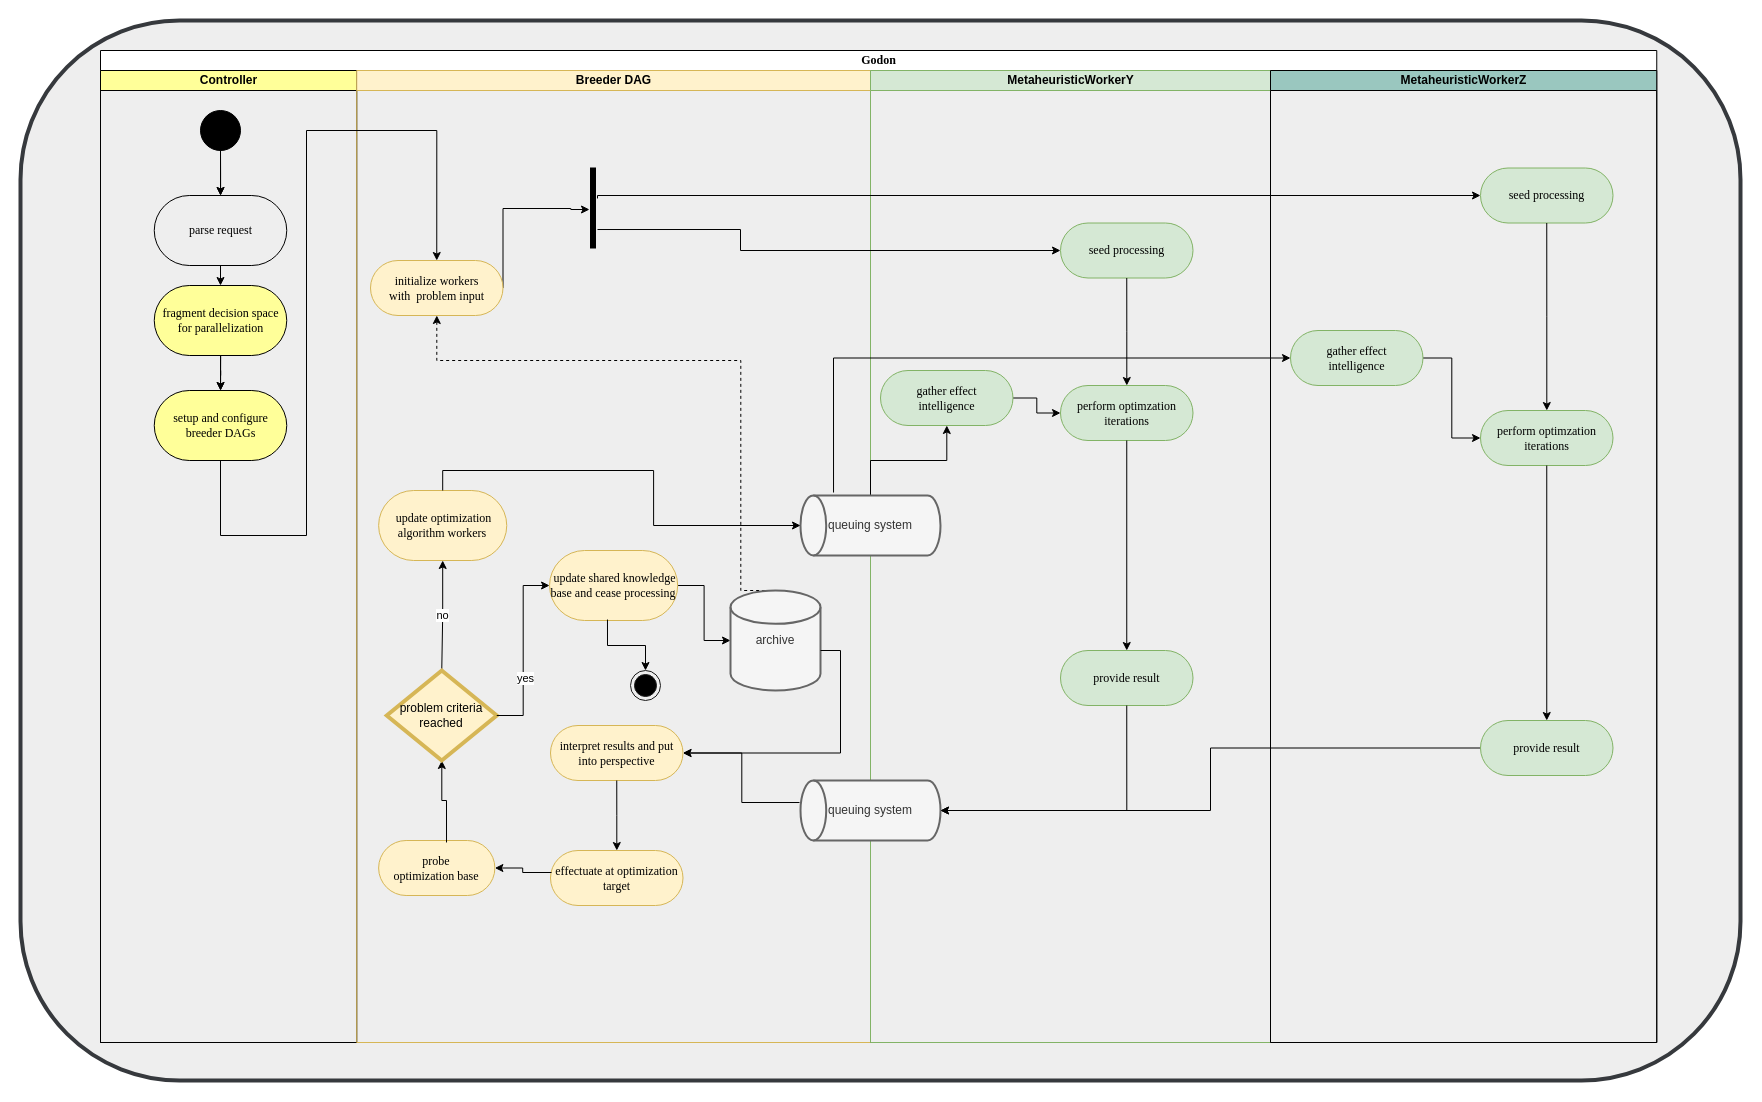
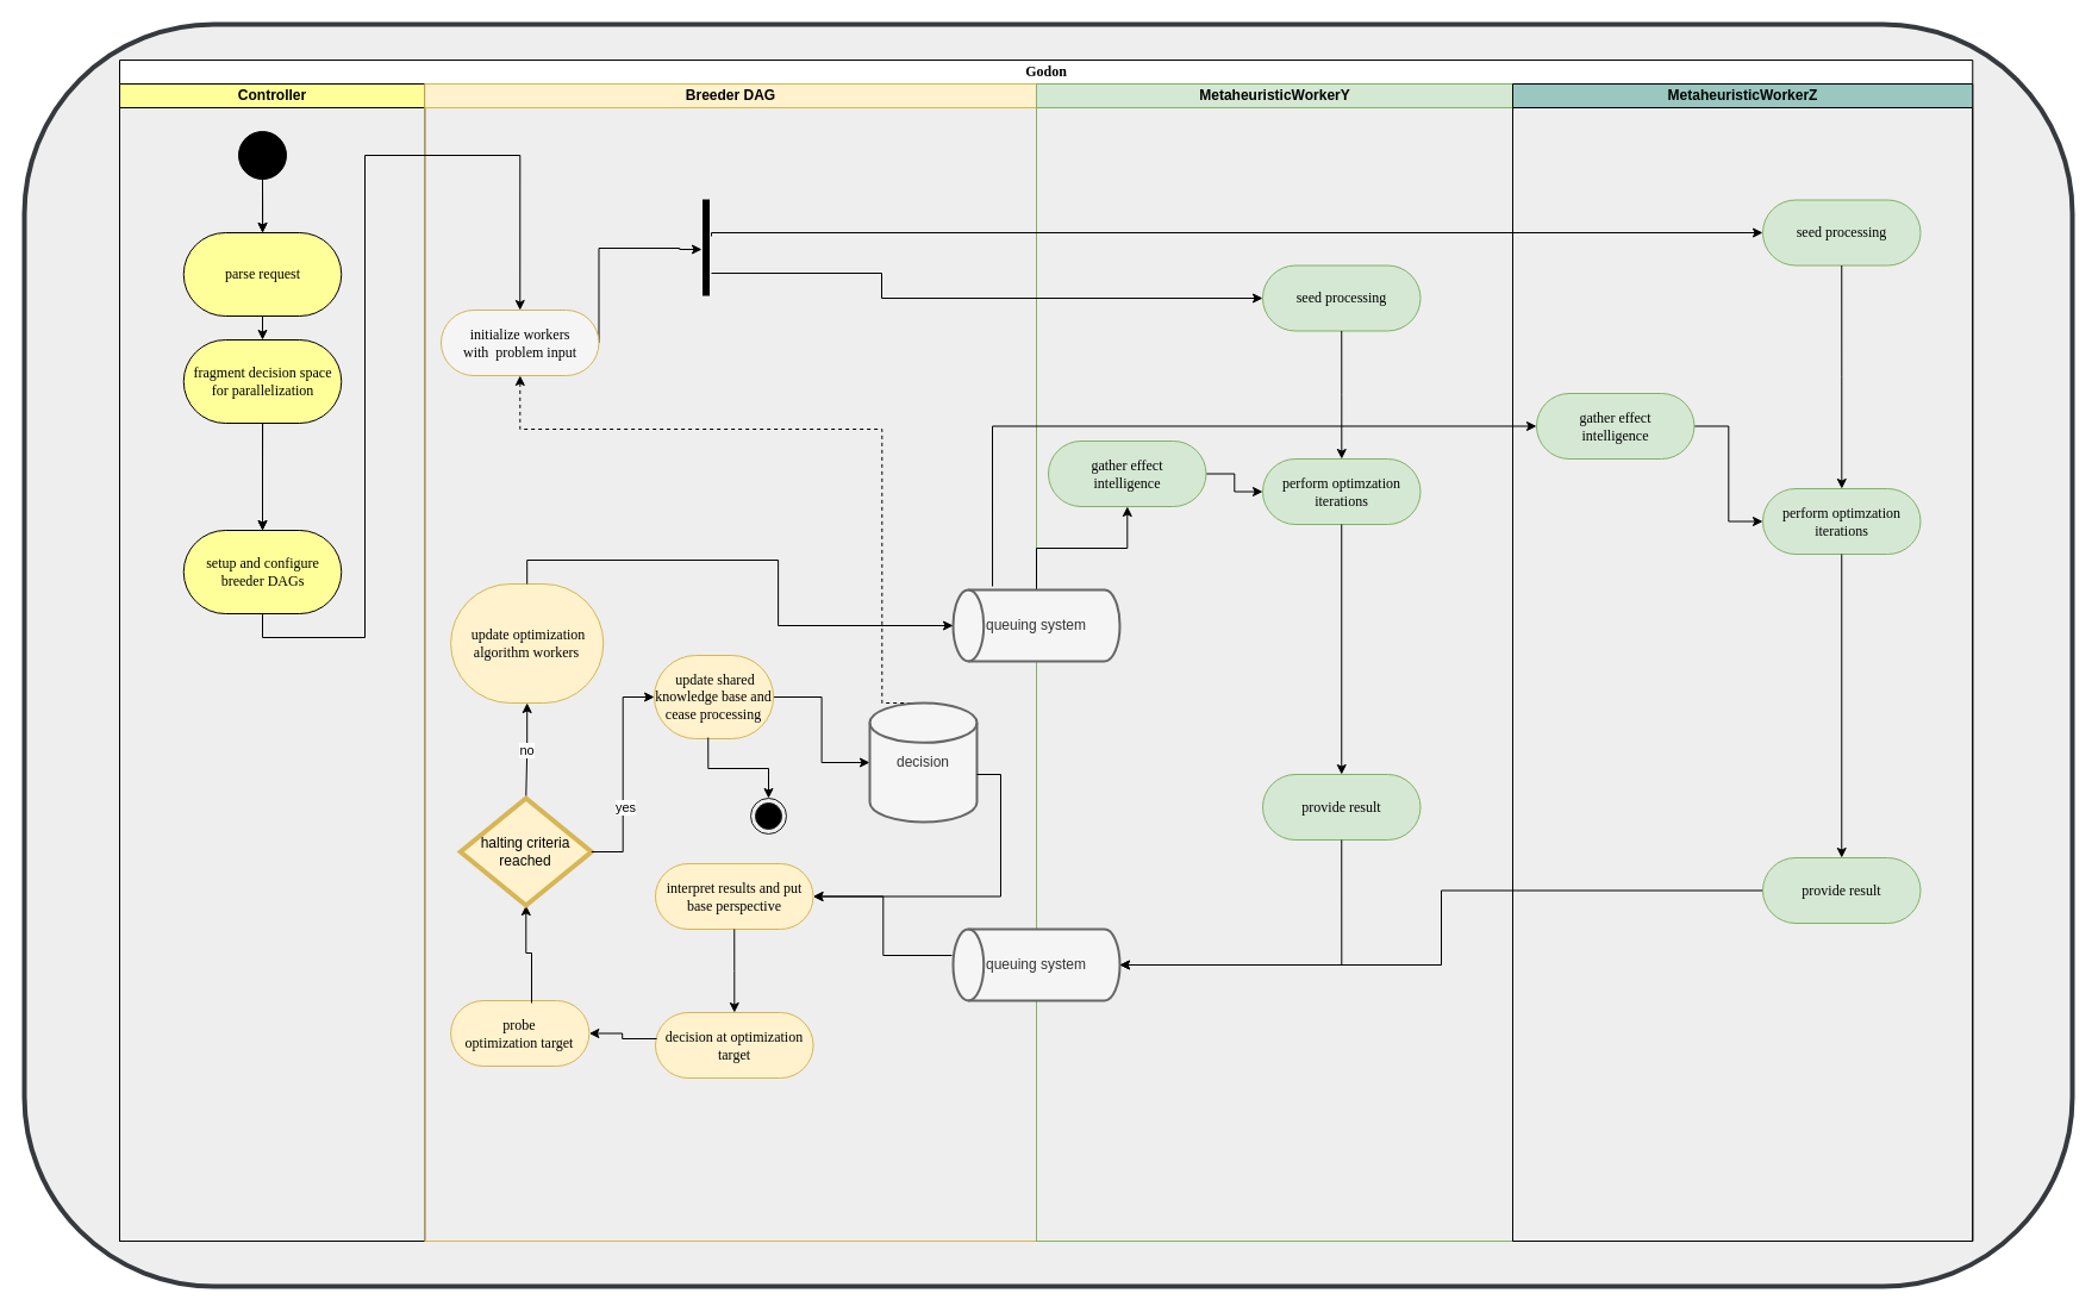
- <mxCell id="8" value="parse request" style="rounded=1;whiteSpace=wrap;html=1;shadow=0;comic=0;labelBackgroundColor=none;strokeWidth=1;fontFamily=Verdana;fontSize=12;align=center;arcSize=50;fillColor=#eeeeee;" vertex="1" parent="4"><mxGeometry x="53.75" y="125" width="132.5" height="70" as="geometry" /></mxCell>
+ <mxCell id="8" value="parse request" style="rounded=1;whiteSpace=wrap;html=1;shadow=0;comic=0;labelBackgroundColor=none;strokeWidth=1;fontFamily=Verdana;fontSize=12;align=center;arcSize=50;fillColor=#FFFF99;" vertex="1" parent="4"><mxGeometry x="53.75" y="125" width="132.5" height="70" as="geometry" /></mxCell>
- <mxCell id="17" value="&lt;div&gt;initialize workers&lt;/div&gt;&lt;div&gt;with&amp;nbsp; problem input&lt;/div&gt;" style="rounded=1;whiteSpace=wrap;html=1;shadow=0;comic=0;labelBackgroundColor=none;strokeWidth=1;fontFamily=Verdana;fontSize=12;align=center;arcSize=50;fillColor=#fff2cc;strokeColor=#d6b656;" vertex="1" parent="14"><mxGeometry x="13.75" y="190" width="132.5" height="55" as="geometry" /></mxCell>
+ <mxCell id="17" value="&lt;div&gt;initialize workers&lt;/div&gt;&lt;div&gt;with&amp;nbsp; problem input&lt;/div&gt;" style="rounded=1;whiteSpace=wrap;html=1;shadow=0;comic=0;labelBackgroundColor=none;strokeWidth=1;fontFamily=Verdana;fontSize=12;align=center;arcSize=50;fillColor=#f5f5f5;strokeColor=#d6b656;" vertex="1" parent="14"><mxGeometry x="13.75" y="190" width="132.5" height="55" as="geometry" /></mxCell>
- <mxCell id="10" value="setup and configure breeder DAGs" style="rounded=1;whiteSpace=wrap;html=1;shadow=0;comic=0;labelBackgroundColor=none;strokeWidth=1;fontFamily=Verdana;fontSize=12;align=center;arcSize=50;fillColor=#FFFF99;" parent="4" vertex="1"><mxGeometry x="53.75" y="320" width="132.5" height="70" as="geometry" /></mxCell>
+ <mxCell id="10" value="setup and configure breeder DAGs" style="rounded=1;whiteSpace=wrap;html=1;shadow=0;comic=0;labelBackgroundColor=none;strokeWidth=1;fontFamily=Verdana;fontSize=12;align=center;arcSize=50;fillColor=#FFFF99;" parent="4" vertex="1"><mxGeometry x="53.75" y="375" width="132.5" height="70" as="geometry" /></mxCell>
- <mxCell id="25" value="&amp;nbsp;update optimization algorithm workers" style="rounded=1;whiteSpace=wrap;html=1;shadow=0;comic=0;labelBackgroundColor=none;strokeWidth=1;fontFamily=Verdana;fontSize=12;align=center;arcSize=50;fillColor=#fff2cc;strokeColor=#d6b656;" vertex="1" parent="14"><mxGeometry x="21.88" y="420" width="128.12" height="70" as="geometry" /></mxCell>
+ <mxCell id="25" value="&amp;nbsp;update optimization algorithm workers" style="rounded=1;whiteSpace=wrap;html=1;shadow=0;comic=0;labelBackgroundColor=none;strokeWidth=1;fontFamily=Verdana;fontSize=12;align=center;arcSize=50;fillColor=#fff2cc;strokeColor=#d6b656;" vertex="1" parent="14"><mxGeometry x="21.88" y="420" width="128.12" height="100" as="geometry" /></mxCell>
- <mxCell id="33" value="&amp;nbsp;update shared knowledge base and cease processing" style="rounded=1;whiteSpace=wrap;html=1;shadow=0;comic=0;labelBackgroundColor=none;strokeWidth=1;fontFamily=Verdana;fontSize=12;align=center;arcSize=50;fillColor=#fff2cc;strokeColor=#d6b656;" vertex="1" parent="14"><mxGeometry x="192.81" y="480" width="128.12" height="70" as="geometry" /></mxCell>
+ <mxCell id="33" value="&amp;nbsp;update shared knowledge base and cease processing" style="rounded=1;whiteSpace=wrap;html=1;shadow=0;comic=0;labelBackgroundColor=none;strokeWidth=1;fontFamily=Verdana;fontSize=12;align=center;arcSize=50;fillColor=#fff2cc;strokeColor=#d6b656;" vertex="1" parent="14"><mxGeometry x="192.81" y="480" width="100" height="70" as="geometry" /></mxCell>
- <mxCell id="27" value="archive" style="strokeWidth=2;html=1;shape=mxgraph.flowchart.database;whiteSpace=wrap;fillColor=#f5f5f5;fontColor=#333333;strokeColor=#666666;" vertex="1" parent="14"><mxGeometry x="373.75" y="520" width="90" height="100" as="geometry" /></mxCell>
+ <mxCell id="27" value="decision" style="strokeWidth=2;html=1;shape=mxgraph.flowchart.database;whiteSpace=wrap;fillColor=#f5f5f5;fontColor=#333333;strokeColor=#666666;" vertex="1" parent="14"><mxGeometry x="373.75" y="520" width="90" height="100" as="geometry" /></mxCell>
- <mxCell id="30" value="problem criteria reached" style="strokeWidth=4;html=1;shape=mxgraph.flowchart.decision;whiteSpace=wrap;fillColor=#fff2cc;strokeColor=#d6b656;" vertex="1" parent="14"><mxGeometry x="30" y="600" width="110" height="90" as="geometry" /></mxCell>
+ <mxCell id="30" value="halting criteria reached" style="strokeWidth=4;html=1;shape=mxgraph.flowchart.decision;whiteSpace=wrap;fillColor=#fff2cc;strokeColor=#d6b656;" vertex="1" parent="14"><mxGeometry x="30" y="600" width="110" height="90" as="geometry" /></mxCell>
- <mxCell id="19" value="interpret results and put into perspective" style="rounded=1;whiteSpace=wrap;html=1;shadow=0;comic=0;labelBackgroundColor=none;strokeWidth=1;fontFamily=Verdana;fontSize=12;align=center;arcSize=50;fillColor=#fff2cc;strokeColor=#d6b656;" vertex="1" parent="14"><mxGeometry x="193.75" y="655" width="132.5" height="55" as="geometry" /></mxCell>
+ <mxCell id="19" value="interpret results and put base perspective" style="rounded=1;whiteSpace=wrap;html=1;shadow=0;comic=0;labelBackgroundColor=none;strokeWidth=1;fontFamily=Verdana;fontSize=12;align=center;arcSize=50;fillColor=#fff2cc;strokeColor=#d6b656;" vertex="1" parent="14"><mxGeometry x="193.75" y="655" width="132.5" height="55" as="geometry" /></mxCell>
- <mxCell id="23" value="&lt;div&gt;probe&lt;/div&gt;&lt;div&gt;optimization base&lt;br&gt;&lt;/div&gt;" style="rounded=1;whiteSpace=wrap;html=1;shadow=0;comic=0;labelBackgroundColor=none;strokeWidth=1;fontFamily=Verdana;fontSize=12;align=center;arcSize=50;fillColor=#fff2cc;strokeColor=#d6b656;" vertex="1" parent="14"><mxGeometry x="21.88" y="770" width="116.25" height="55" as="geometry" /></mxCell>
+ <mxCell id="23" value="&lt;div&gt;probe&lt;/div&gt;&lt;div&gt;optimization target&lt;br&gt;&lt;/div&gt;" style="rounded=1;whiteSpace=wrap;html=1;shadow=0;comic=0;labelBackgroundColor=none;strokeWidth=1;fontFamily=Verdana;fontSize=12;align=center;arcSize=50;fillColor=#fff2cc;strokeColor=#d6b656;" vertex="1" parent="14"><mxGeometry x="21.88" y="770" width="116.25" height="55" as="geometry" /></mxCell>
- <mxCell id="21" value="effectuate at optimization target" style="rounded=1;whiteSpace=wrap;html=1;shadow=0;comic=0;labelBackgroundColor=none;strokeWidth=1;fontFamily=Verdana;fontSize=12;align=center;arcSize=50;fillColor=#fff2cc;strokeColor=#d6b656;" vertex="1" parent="14"><mxGeometry x="193.75" y="780" width="132.5" height="55" as="geometry" /></mxCell>
+ <mxCell id="21" value="decision at optimization target" style="rounded=1;whiteSpace=wrap;html=1;shadow=0;comic=0;labelBackgroundColor=none;strokeWidth=1;fontFamily=Verdana;fontSize=12;align=center;arcSize=50;fillColor=#fff2cc;strokeColor=#d6b656;" vertex="1" parent="14"><mxGeometry x="193.75" y="780" width="132.5" height="55" as="geometry" /></mxCell>
